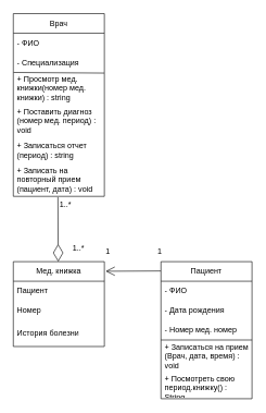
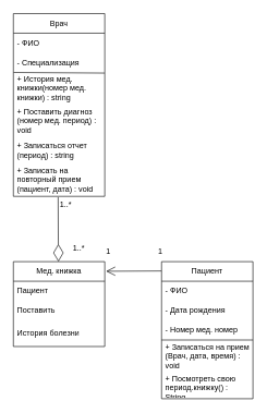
- <mxCell id="5" value="+ Просмотр мед. книжки(номер мед. книжки) : string" style="text;strokeColor=none;fillColor=none;align=left;verticalAlign=middle;spacingLeft=4;spacingRight=4;overflow=hidden;points=[[0,0.5],[1,0.5]];portConstraint=eastwest;rotatable=0;whiteSpace=wrap;html=1;" vertex="1" parent="2"><mxGeometry y="90" width="140" height="50" as="geometry" /></mxCell>
+ <mxCell id="5" value="+ История мед. книжки(номер мед. книжки) : string" style="text;strokeColor=none;fillColor=none;align=left;verticalAlign=middle;spacingLeft=4;spacingRight=4;overflow=hidden;points=[[0,0.5],[1,0.5]];portConstraint=eastwest;rotatable=0;whiteSpace=wrap;html=1;" vertex="1" parent="2"><mxGeometry y="90" width="140" height="50" as="geometry" /></mxCell>
- <mxCell id="19" value="Номер" style="text;strokeColor=none;fillColor=none;align=left;verticalAlign=middle;spacingLeft=4;spacingRight=4;overflow=hidden;points=[[0,0.5],[1,0.5]];portConstraint=eastwest;rotatable=0;whiteSpace=wrap;html=1;" vertex="1" parent="17"><mxGeometry y="60" width="140" height="30" as="geometry" /></mxCell>
+ <mxCell id="19" value="Поставить" style="text;strokeColor=none;fillColor=none;align=left;verticalAlign=middle;spacingLeft=4;spacingRight=4;overflow=hidden;points=[[0,0.5],[1,0.5]];portConstraint=eastwest;rotatable=0;whiteSpace=wrap;html=1;" vertex="1" parent="17"><mxGeometry y="60" width="140" height="30" as="geometry" /></mxCell>
